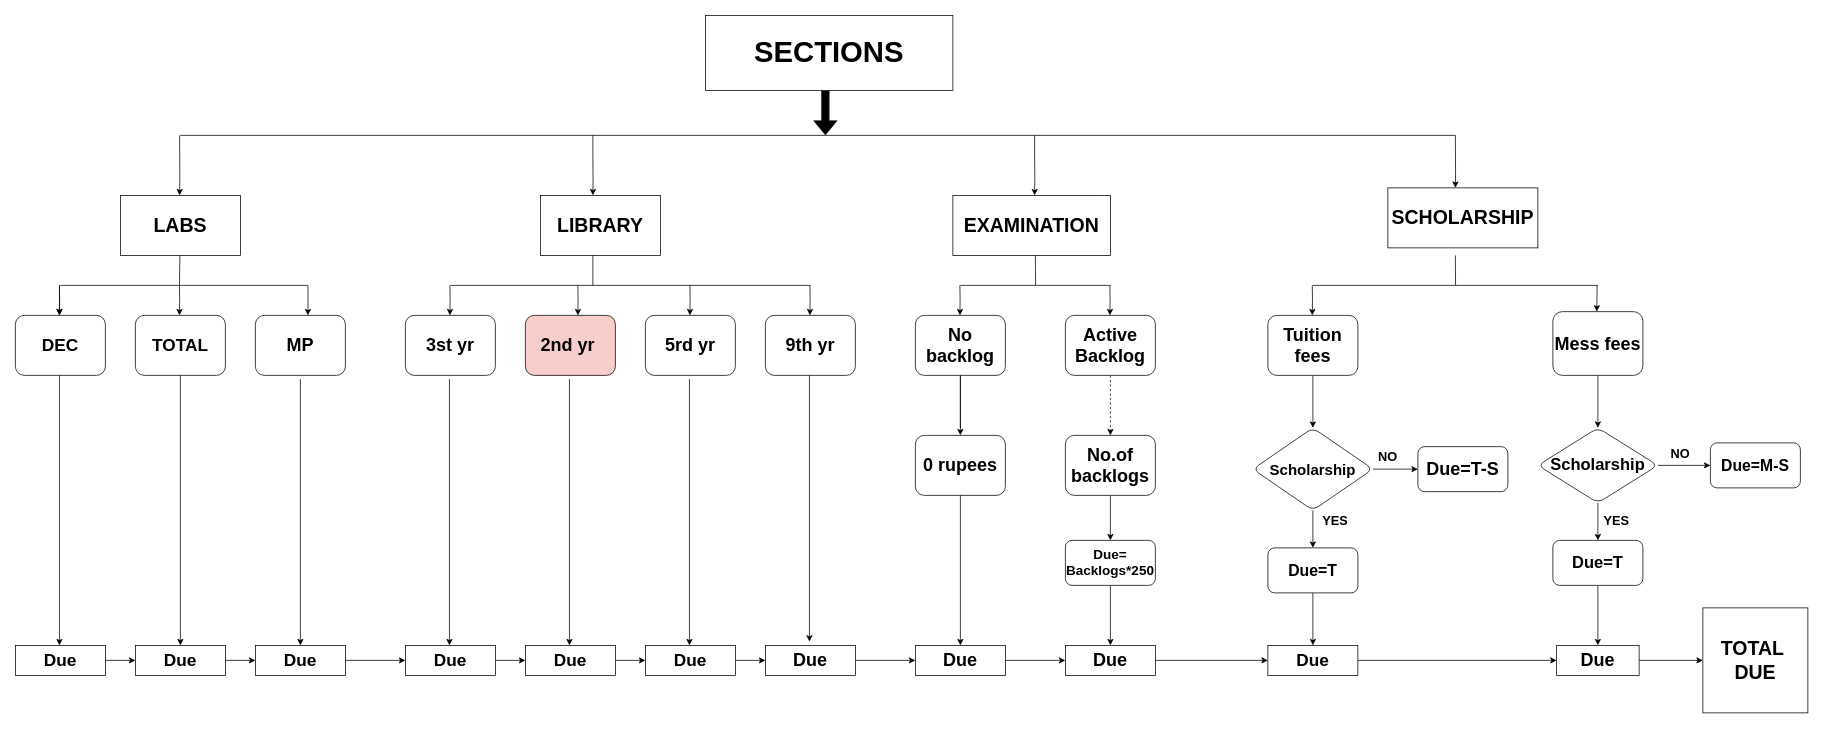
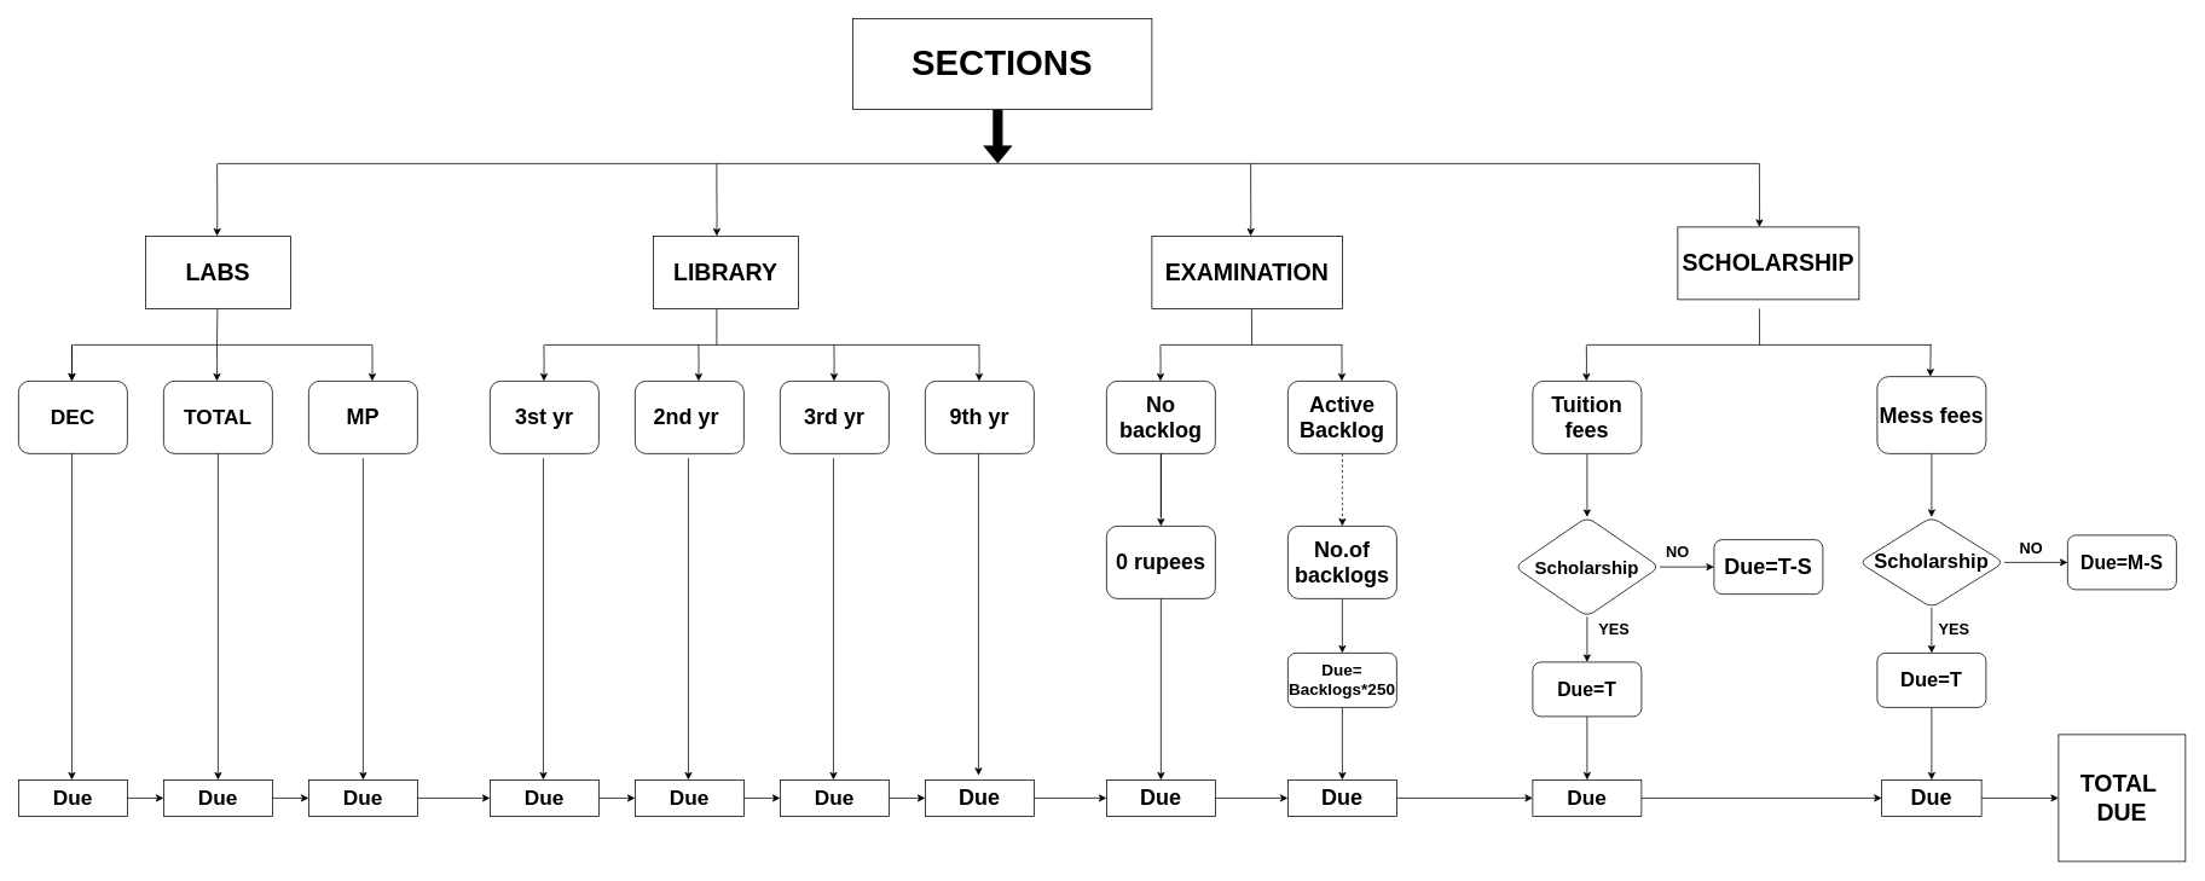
- <mxCell id="18" value="&lt;font style=&quot;font-size: 24px;&quot;&gt;&lt;b&gt;2nd yr&lt;/b&gt;&amp;nbsp;&lt;/font&gt;" style="rounded=1;whiteSpace=wrap;html=1;fillColor=#f8cecc;" vertex="1" parent="1"><mxGeometry x="700" y="420" width="120" height="80" as="geometry" /></mxCell>
+ <mxCell id="18" value="&lt;font style=&quot;font-size: 24px;&quot;&gt;&lt;b&gt;2nd yr&lt;/b&gt;&amp;nbsp;&lt;/font&gt;" style="rounded=1;whiteSpace=wrap;html=1;" vertex="1" parent="1"><mxGeometry x="700" y="420" width="120" height="80" as="geometry" /></mxCell>
- <mxCell id="17" value="&lt;font style=&quot;font-size: 24px;&quot;&gt;&lt;b&gt;5rd yr&lt;/b&gt;&lt;/font&gt;" style="rounded=1;whiteSpace=wrap;html=1;" vertex="1" parent="1"><mxGeometry x="860" y="420" width="120" height="80" as="geometry" /></mxCell>
+ <mxCell id="17" value="&lt;font style=&quot;font-size: 24px;&quot;&gt;&lt;b&gt;3rd yr&lt;/b&gt;&lt;/font&gt;" style="rounded=1;whiteSpace=wrap;html=1;" vertex="1" parent="1"><mxGeometry x="860" y="420" width="120" height="80" as="geometry" /></mxCell>
